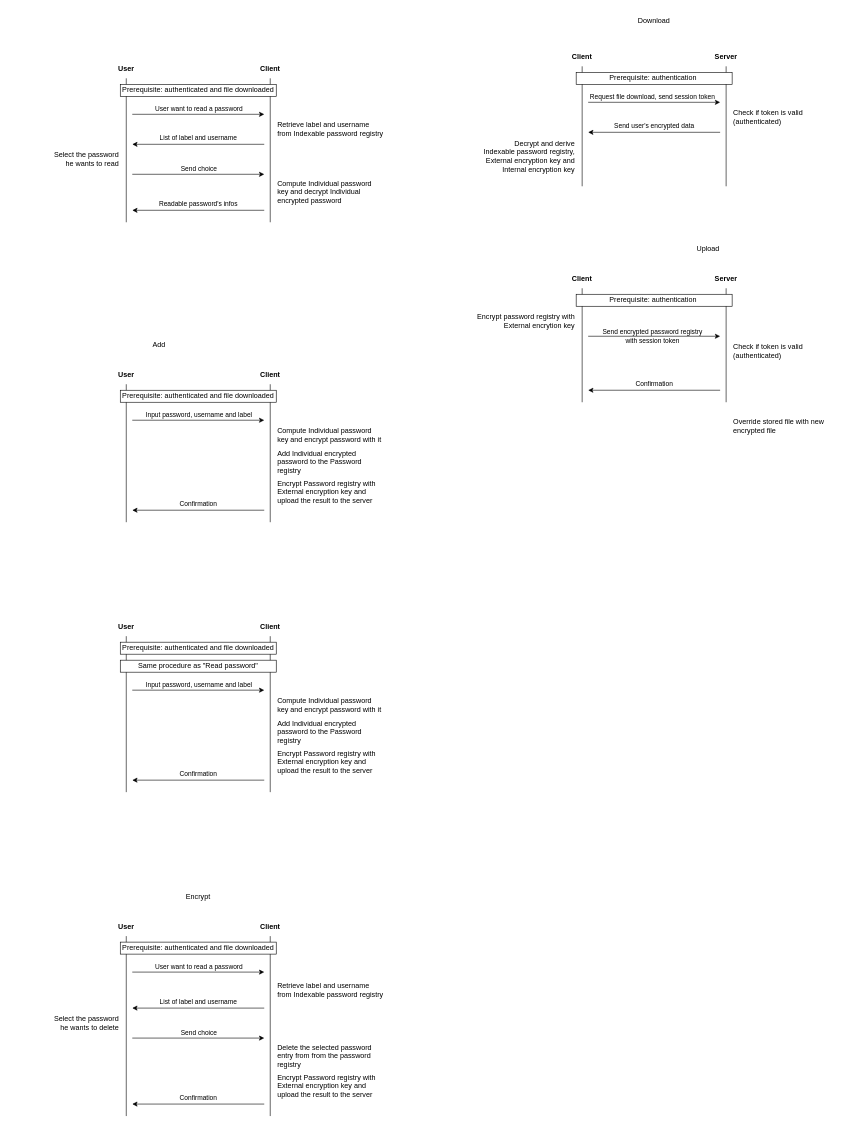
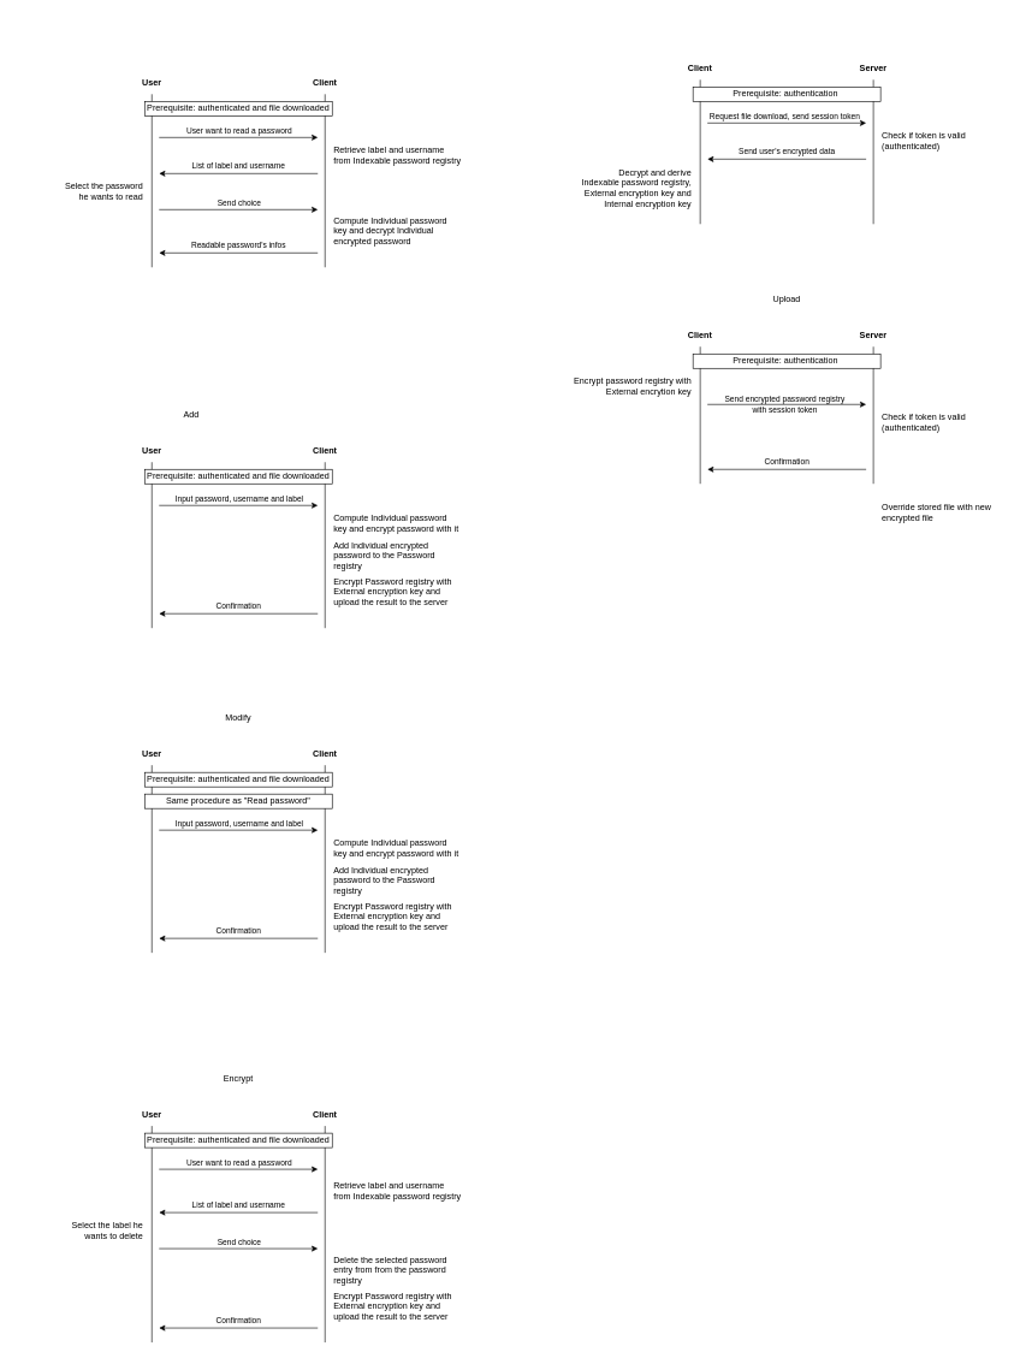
- <mxCell id="22" value="Download" style="text;html=1;strokeColor=none;fillColor=none;align=center;verticalAlign=middle;whiteSpace=wrap;rounded=0;" vertex="1" parent="1"><mxGeometry x="1060" y="20" width="60" height="30" as="geometry" /></mxCell>
- <mxCell id="23" value="Upload" style="text;html=1;strokeColor=none;fillColor=none;align=center;verticalAlign=middle;whiteSpace=wrap;rounded=0;" vertex="1" parent="1"><mxGeometry x="1150" y="400" width="60" height="30" as="geometry" /></mxCell>
+ <mxCell id="23" value="Upload" style="text;html=1;strokeColor=none;fillColor=none;align=center;verticalAlign=middle;whiteSpace=wrap;rounded=0;" vertex="1" parent="1"><mxGeometry x="1060" y="400" width="60" height="30" as="geometry" /></mxCell>
+ <mxCell id="59" value="Modify" style="text;html=1;strokeColor=none;fillColor=none;align=center;verticalAlign=middle;whiteSpace=wrap;rounded=0;" vertex="1" parent="1"><mxGeometry x="300" y="980" width="60" height="30" as="geometry" /></mxCell>
- <mxCell id="74" value="Select the password he wants to delete" style="text;html=1;strokeColor=none;fillColor=none;align=right;verticalAlign=middle;whiteSpace=wrap;rounded=0;" vertex="1" parent="1"><mxGeometry x="80" y="1690" width="120" height="30" as="geometry" /></mxCell>
+ <mxCell id="74" value="Select the label he wants to delete" style="text;html=1;strokeColor=none;fillColor=none;align=right;verticalAlign=middle;whiteSpace=wrap;rounded=0;" vertex="1" parent="1"><mxGeometry x="80" y="1690" width="120" height="30" as="geometry" /></mxCell>
